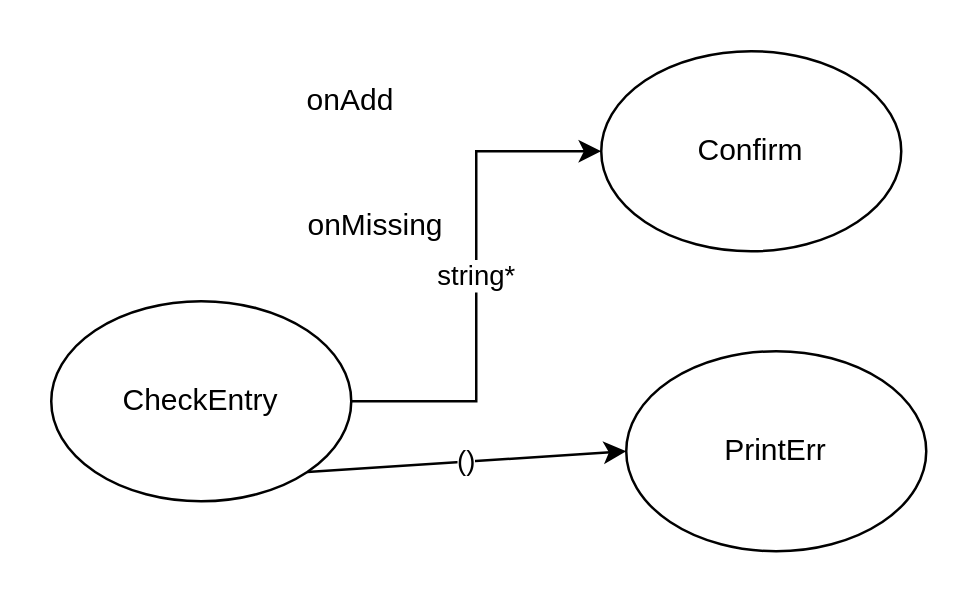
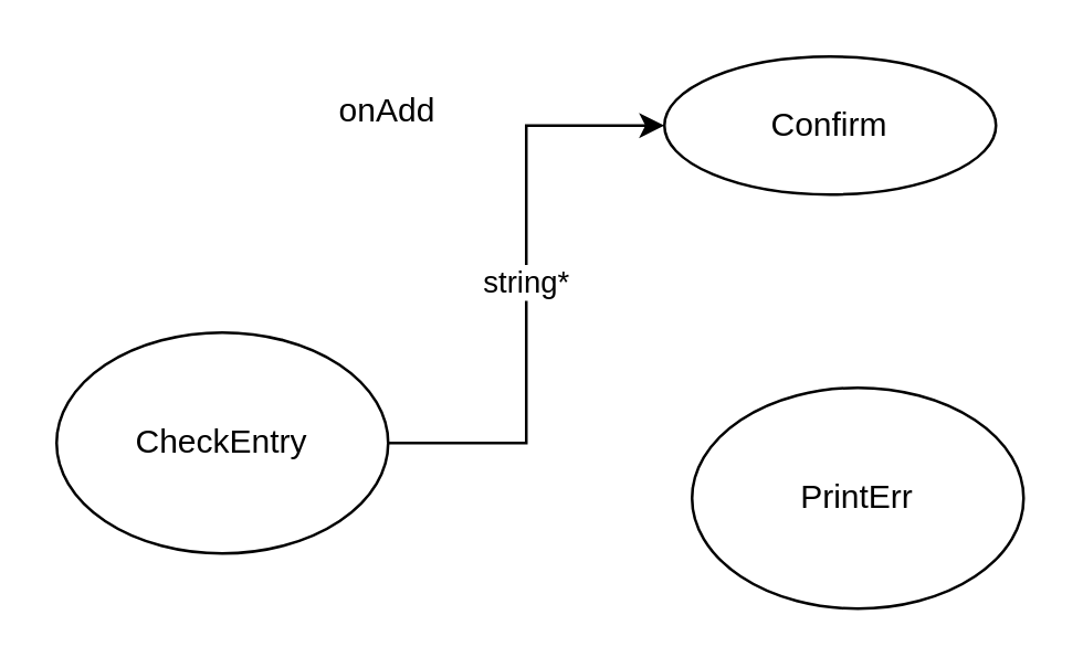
- <mxCell id="5" value="Confirm" style="ellipse;whiteSpace=wrap;html=1;" vertex="1" parent="1"><mxGeometry x="240" y="20" width="120" height="80" as="geometry" /></mxCell>
+ <mxCell id="5" value="Confirm" style="ellipse;whiteSpace=wrap;html=1;" vertex="1" parent="1"><mxGeometry x="240" y="20" width="120" height="50" as="geometry" /></mxCell>
- <mxCell id="8" value="onMissing" style="text;html=1;strokeColor=none;fillColor=none;align=center;verticalAlign=middle;whiteSpace=wrap;rounded=0;" vertex="1" parent="1"><mxGeometry x="130" y="80" width="40" height="20" as="geometry" /></mxCell>
- <mxCell id="3" value="()" style="rounded=0;orthogonalLoop=1;jettySize=auto;html=1;exitX=1;exitY=1;exitDx=0;exitDy=0;entryX=0;entryY=0.5;entryDx=0;entryDy=0;" edge="1" parent="1" source="4" target="7"><mxGeometry relative="1" as="geometry" /></mxCell>
